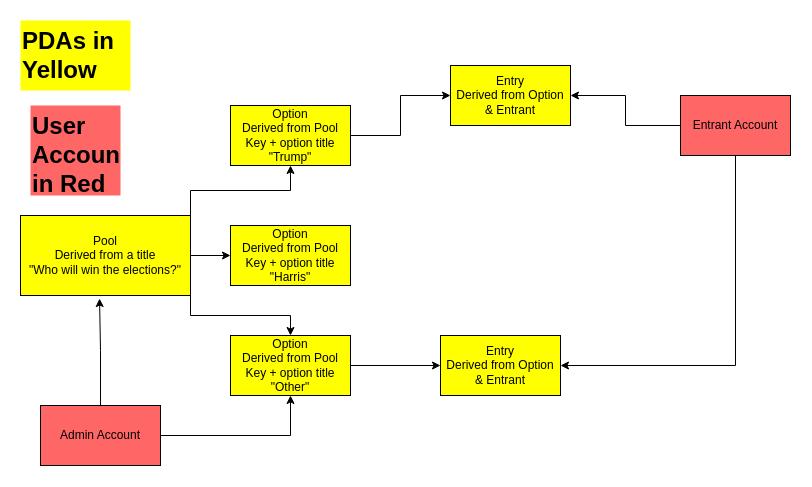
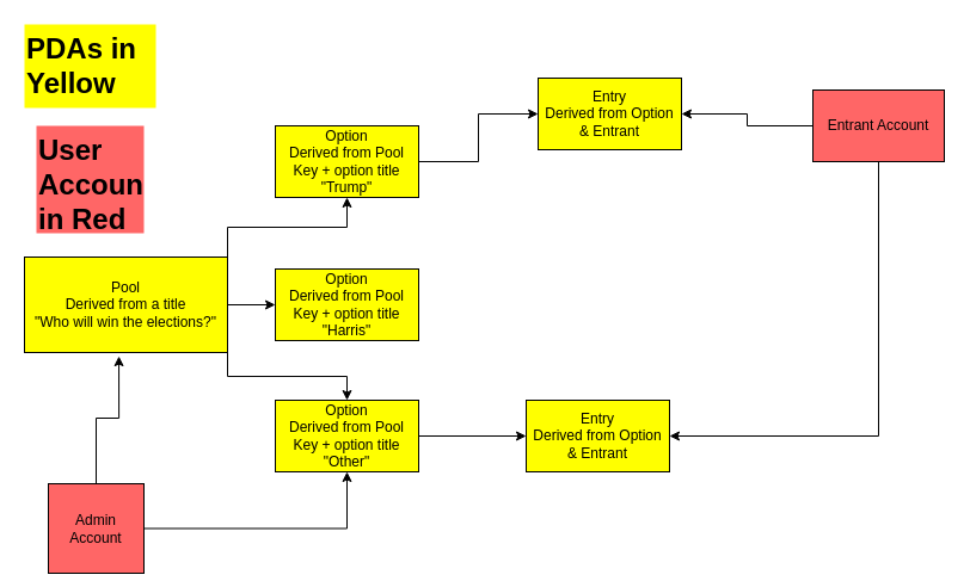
- <mxCell id="18" value="Entrant Account" style="rounded=0;whiteSpace=wrap;html=1;fillColor=#FF6666;" vertex="1" parent="1"><mxGeometry x="680" y="95" width="110" height="60" as="geometry" /></mxCell>
+ <mxCell id="18" value="Entrant Account" style="rounded=0;whiteSpace=wrap;html=1;fillColor=#FF6666;" vertex="1" parent="1"><mxGeometry x="680" y="75" width="110" height="60" as="geometry" /></mxCell>
- <mxCell id="8" value="Admin Account" style="rounded=0;whiteSpace=wrap;html=1;fillColor=#FF6666;" vertex="1" parent="1"><mxGeometry x="40" y="405" width="120" height="60" as="geometry" /></mxCell>
+ <mxCell id="8" value="Admin Account" style="rounded=0;whiteSpace=wrap;html=1;fillColor=#FF6666;" vertex="1" parent="1"><mxGeometry x="40" y="405" width="80" height="75" as="geometry" /></mxCell>
